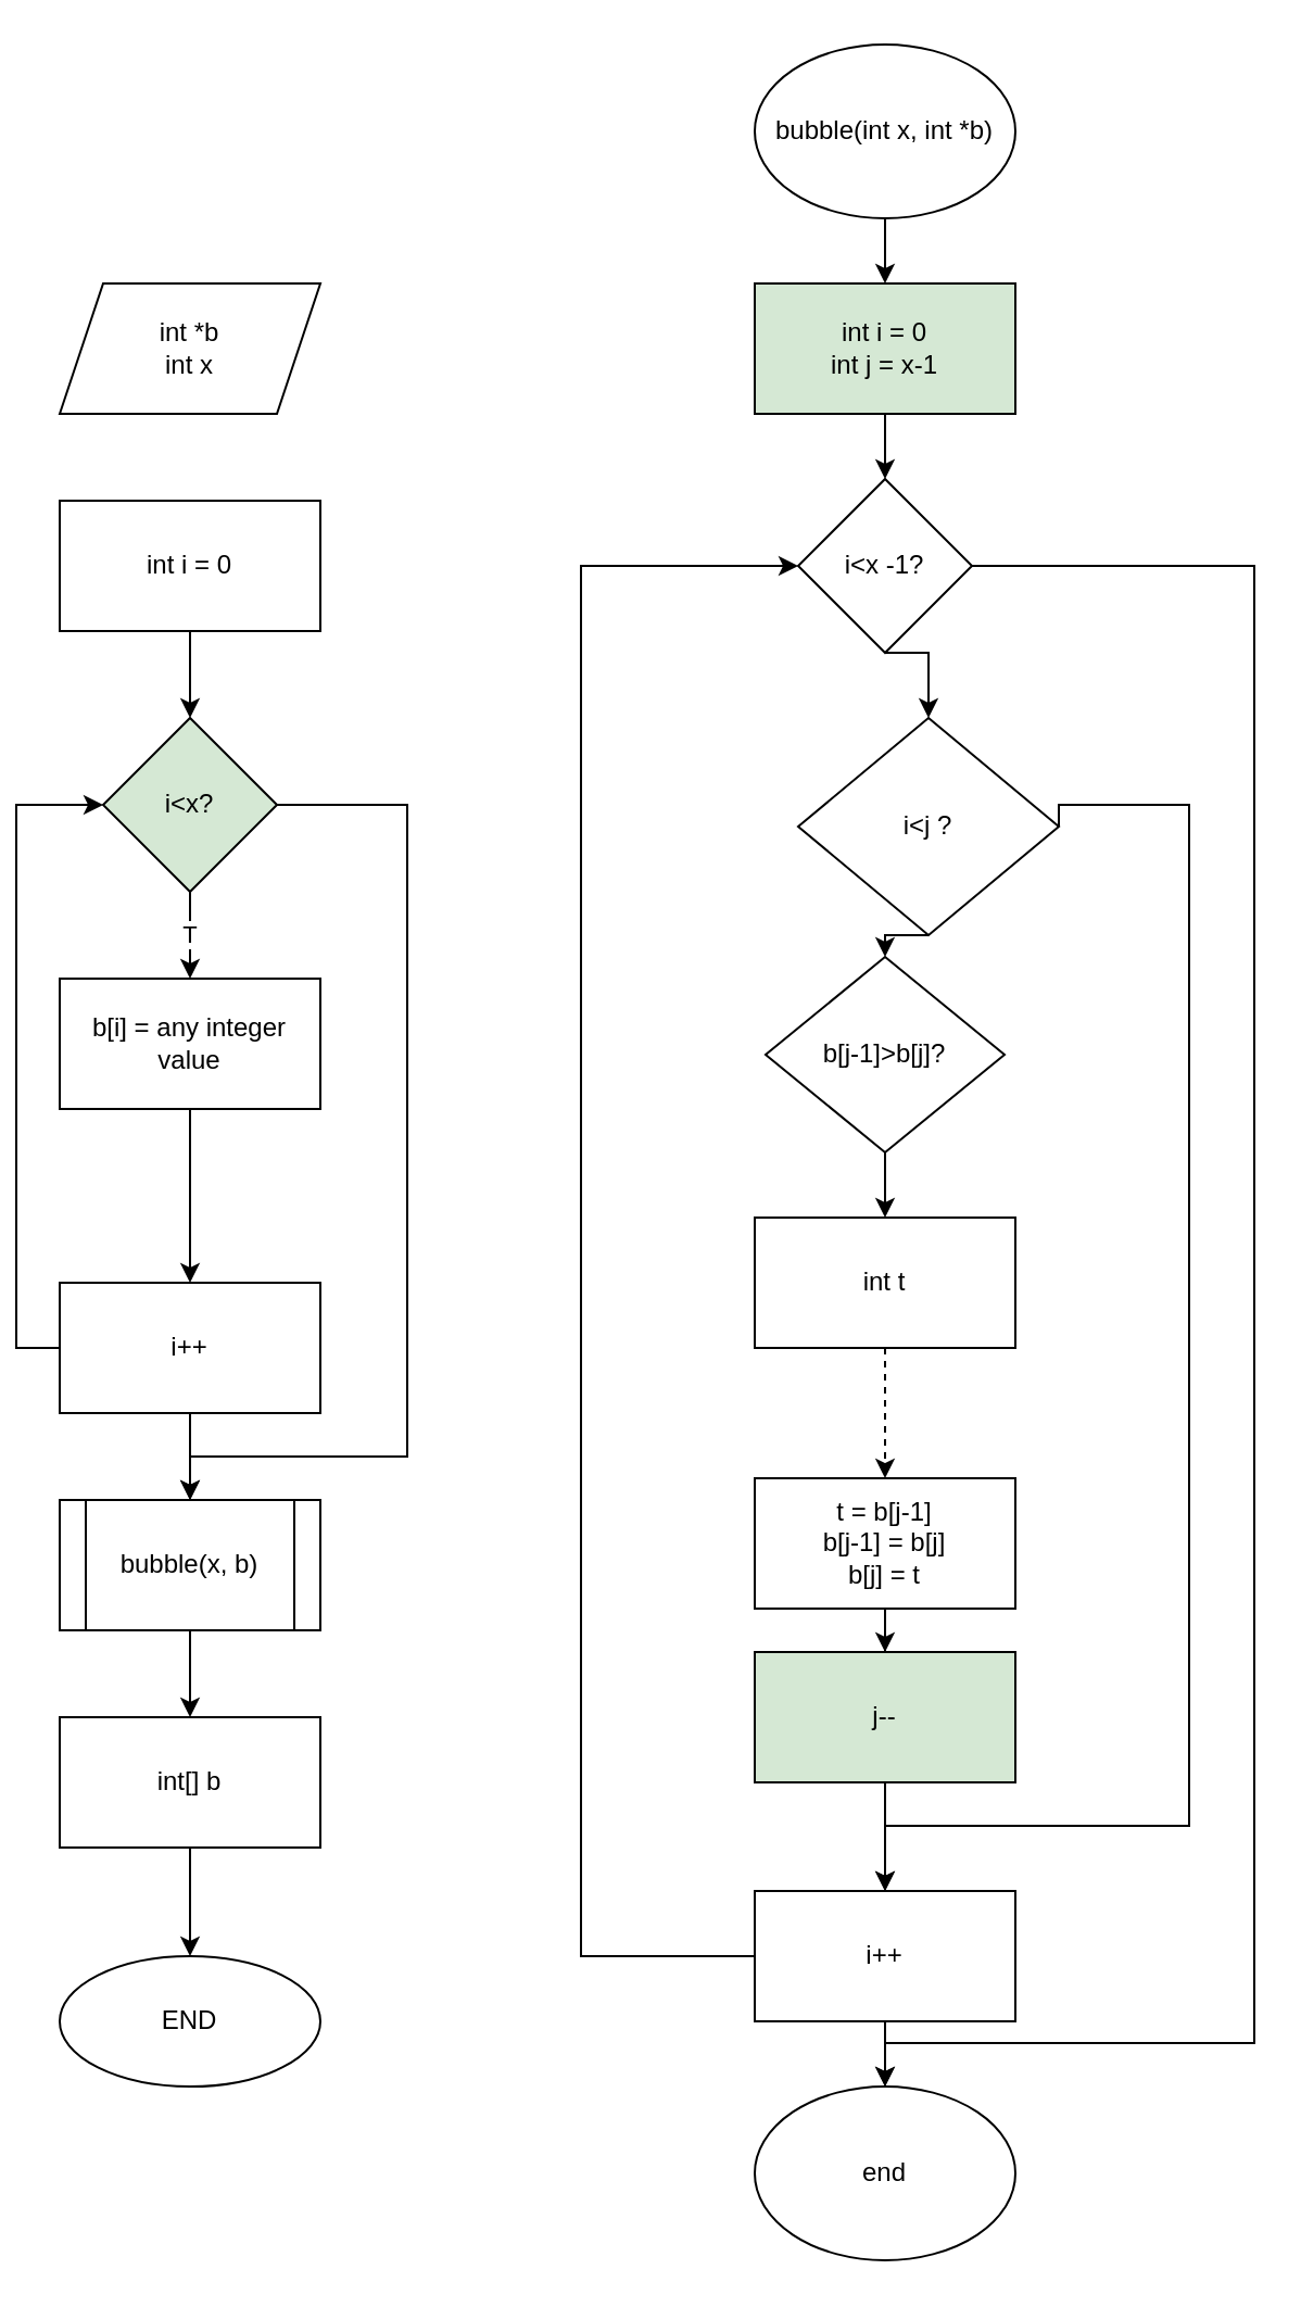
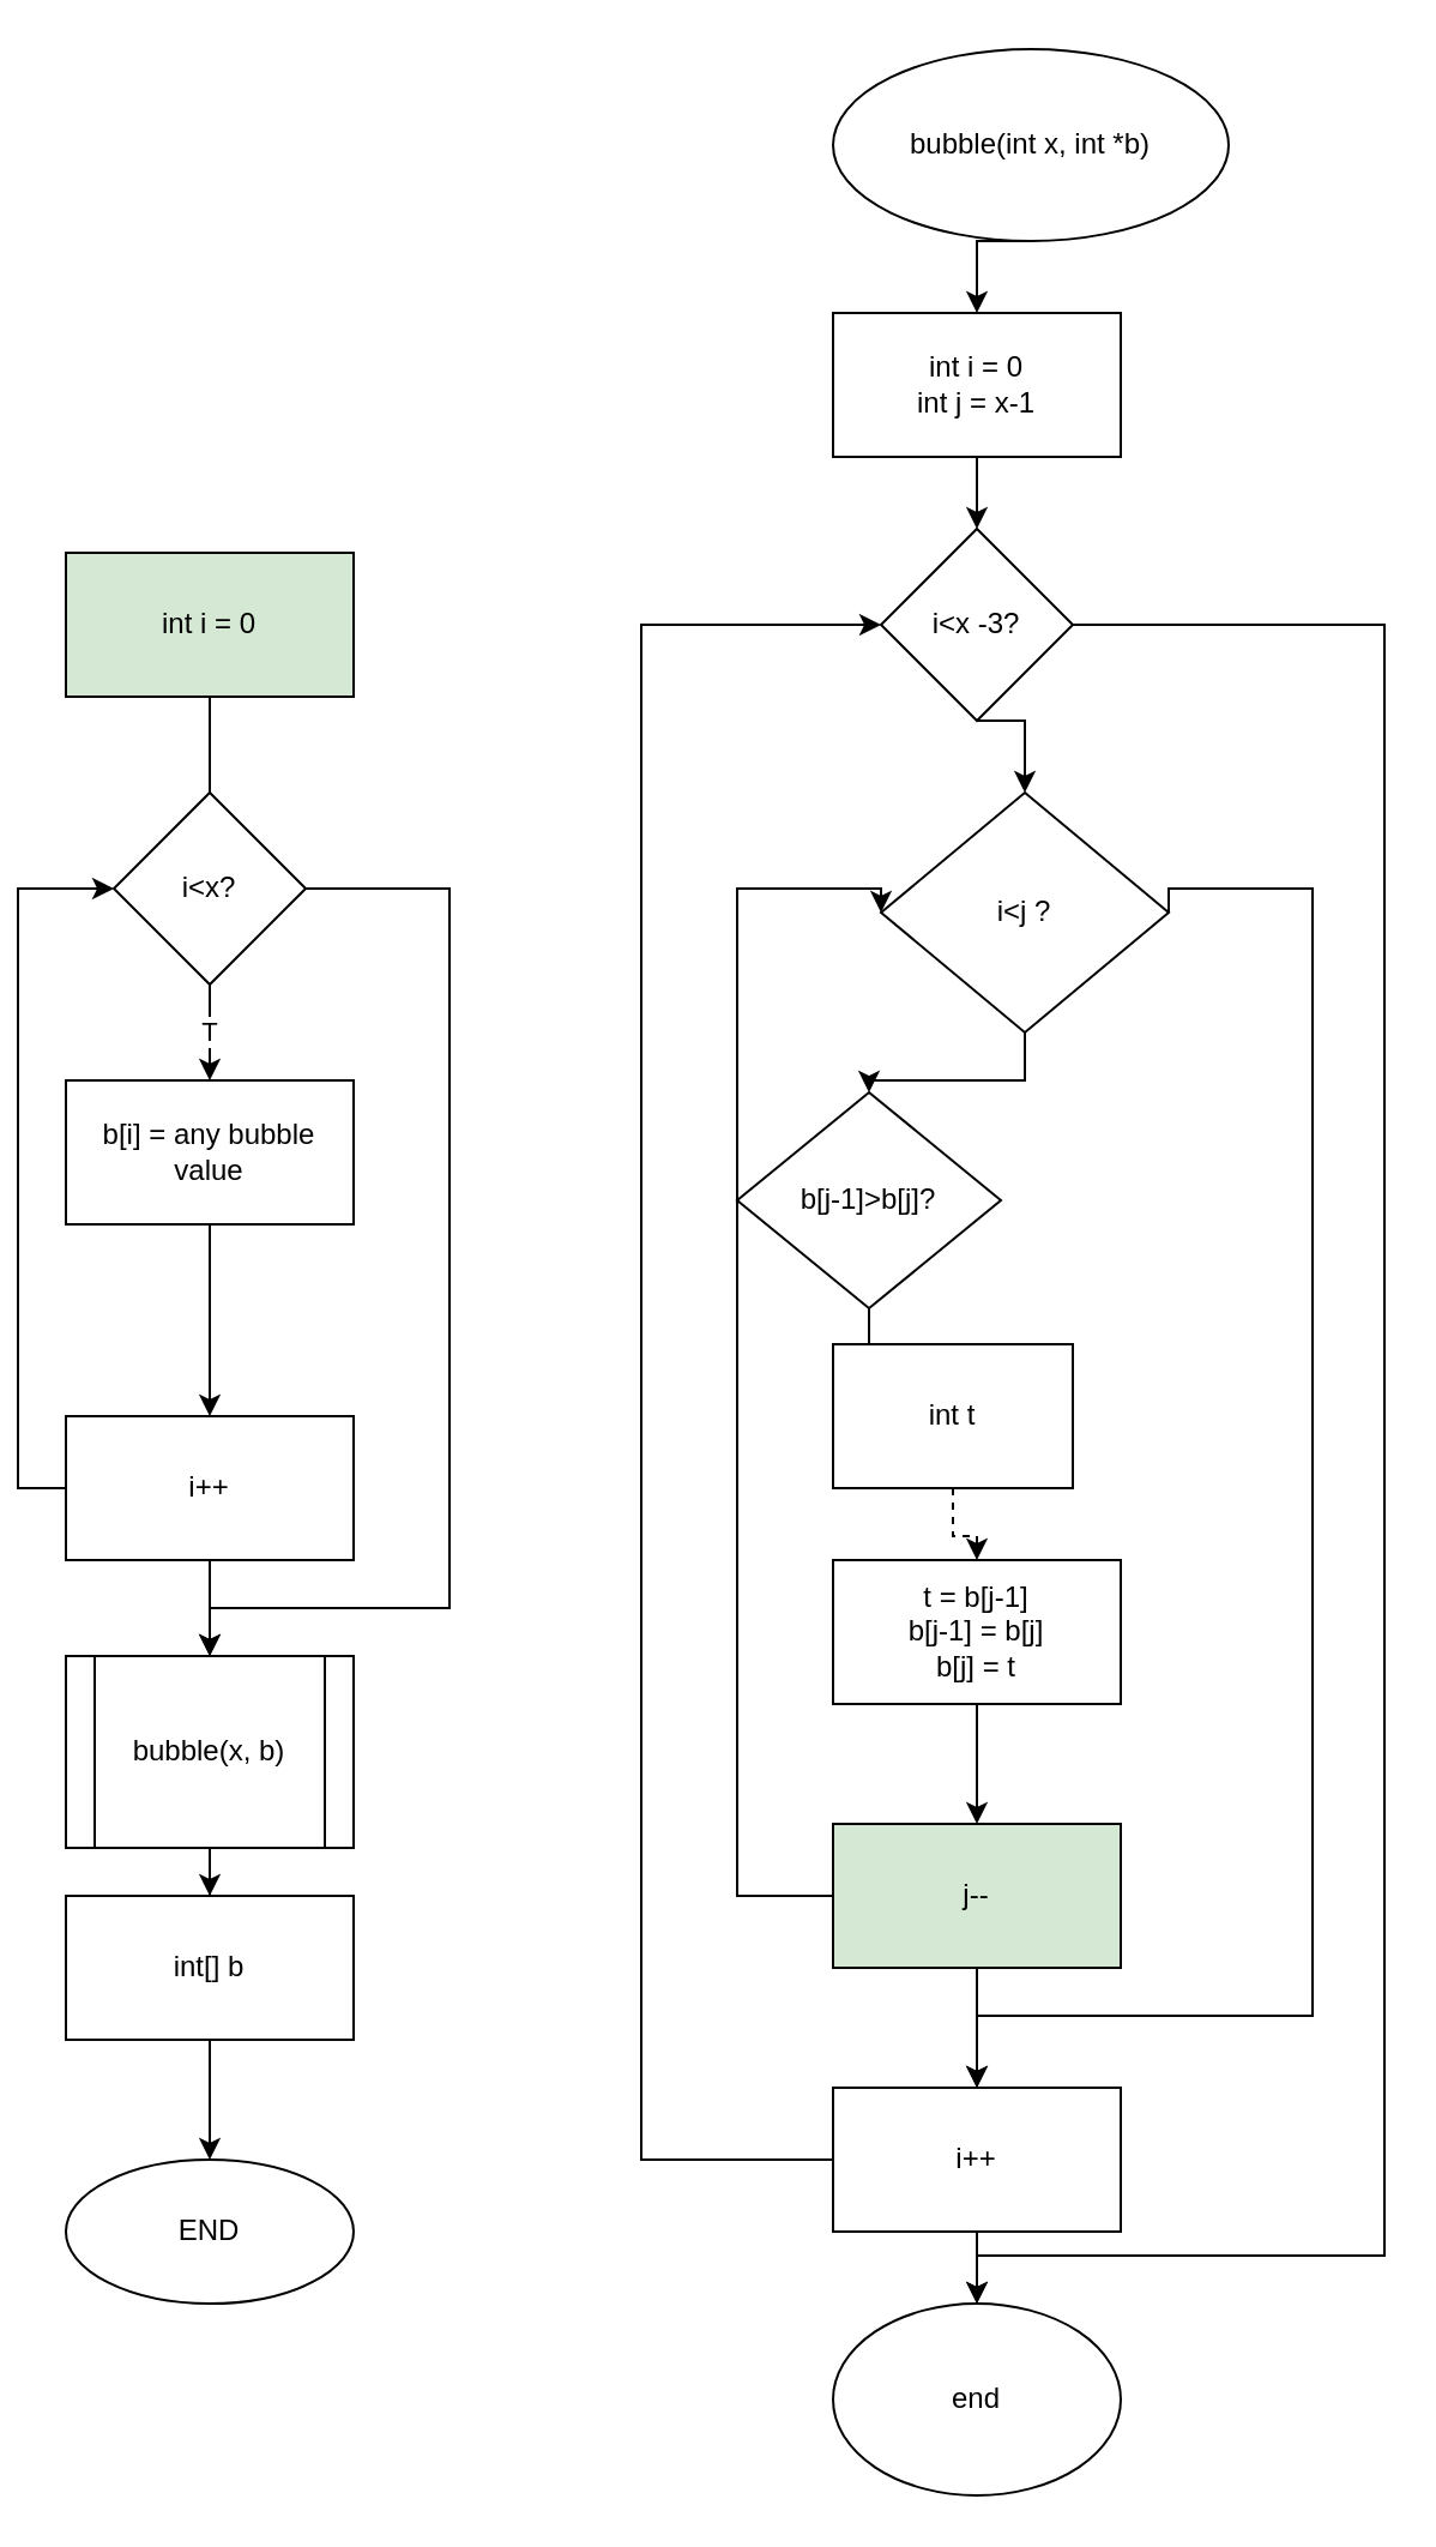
- <mxCell id="19" value="bubble(int x, int *b)" style="ellipse;whiteSpace=wrap;html=1;" vertex="1" parent="1"><mxGeometry x="340" y="20" width="120" height="80" as="geometry" /></mxCell>
+ <mxCell id="19" value="bubble(int x, int *b)" style="ellipse;whiteSpace=wrap;html=1;" vertex="1" parent="1"><mxGeometry x="340" y="20" width="165" height="80" as="geometry" /></mxCell>
- <mxCell id="2" value="int *b&lt;br&gt;int x" style="shape=parallelogram;perimeter=parallelogramPerimeter;whiteSpace=wrap;html=1;fixedSize=1;" vertex="1" parent="1"><mxGeometry x="20" y="130" width="120" height="60" as="geometry" /></mxCell>
- <mxCell id="21" value="int i = 0&lt;br&gt;int j = x-1" style="rounded=0;whiteSpace=wrap;html=1;fillColor=#d5e8d4;" vertex="1" parent="1"><mxGeometry x="340" y="130" width="120" height="60" as="geometry" /></mxCell>
+ <mxCell id="21" value="int i = 0&lt;br&gt;int j = x-1" style="rounded=0;whiteSpace=wrap;html=1;" vertex="1" parent="1"><mxGeometry x="340" y="130" width="120" height="60" as="geometry" /></mxCell>
- <mxCell id="4" value="int i = 0" style="whiteSpace=wrap;html=1;" vertex="1" parent="1"><mxGeometry x="20" y="230" width="120" height="60" as="geometry" /></mxCell>
+ <mxCell id="4" value="int i = 0" style="whiteSpace=wrap;html=1;fillColor=#d5e8d4;" vertex="1" parent="1"><mxGeometry x="20" y="230" width="120" height="60" as="geometry" /></mxCell>
- <mxCell id="24" value="i&amp;lt;x -1?" style="rhombus;whiteSpace=wrap;html=1;" vertex="1" parent="1"><mxGeometry x="360" y="220" width="80" height="80" as="geometry" /></mxCell>
+ <mxCell id="24" value="i&amp;lt;x -3?" style="rhombus;whiteSpace=wrap;html=1;" vertex="1" parent="1"><mxGeometry x="360" y="220" width="80" height="80" as="geometry" /></mxCell>
- <mxCell id="3" value="" style="edgeStyle=orthogonalEdgeStyle;rounded=0;orthogonalLoop=1;jettySize=auto;html=1;" edge="1" parent="1" source="4" target="7"><mxGeometry relative="1" as="geometry" /></mxCell>
+ <mxCell id="3" value="" style="edgeStyle=orthogonalEdgeStyle;rounded=0;orthogonalLoop=1;jettySize=auto;html=1;endArrow=none;" edge="1" parent="1" source="4" target="7"><mxGeometry relative="1" as="geometry" /></mxCell>
- <mxCell id="7" value="i&amp;lt;x?" style="rhombus;whiteSpace=wrap;html=1;fillColor=#d5e8d4;" vertex="1" parent="1"><mxGeometry x="40" y="330" width="80" height="80" as="geometry" /></mxCell>
+ <mxCell id="7" value="i&amp;lt;x?" style="rhombus;whiteSpace=wrap;html=1;" vertex="1" parent="1"><mxGeometry x="40" y="330" width="80" height="80" as="geometry" /></mxCell>
- <mxCell id="9" value="b[i] = any integer value" style="whiteSpace=wrap;html=1;" vertex="1" parent="1"><mxGeometry x="20" y="450" width="120" height="60" as="geometry" /></mxCell>
+ <mxCell id="9" value="b[i] = any bubble value" style="whiteSpace=wrap;html=1;" vertex="1" parent="1"><mxGeometry x="20" y="450" width="120" height="60" as="geometry" /></mxCell>
- <mxCell id="29" value="b[j-1]&amp;gt;b[j]?" style="rhombus;whiteSpace=wrap;html=1;" vertex="1" parent="1"><mxGeometry x="345" y="440" width="110" height="90" as="geometry" /></mxCell>
+ <mxCell id="29" value="b[j-1]&amp;gt;b[j]?" style="rhombus;whiteSpace=wrap;html=1;" vertex="1" parent="1"><mxGeometry x="300" y="455" width="110" height="90" as="geometry" /></mxCell>
+ <mxCell id="35" style="edgeStyle=orthogonalEdgeStyle;rounded=0;orthogonalLoop=1;jettySize=auto;html=1;exitX=0;exitY=0.5;exitDx=0;exitDy=0;entryX=0;entryY=0.5;entryDx=0;entryDy=0;" edge="1" parent="1" source="36" target="27"><mxGeometry relative="1" as="geometry"><Array as="points"><mxPoint x="300" y="790" /><mxPoint x="300" y="370" /></Array></mxGeometry></mxCell>
- <mxCell id="31" value="int t" style="whiteSpace=wrap;html=1;" vertex="1" parent="1"><mxGeometry x="340" y="560" width="120" height="60" as="geometry" /></mxCell>
+ <mxCell id="31" value="int t" style="whiteSpace=wrap;html=1;" vertex="1" parent="1"><mxGeometry x="340" y="560" width="100" height="60" as="geometry" /></mxCell>
- <mxCell id="33" value="&lt;span style=&quot;&quot;&gt;t = b[j-1]&lt;/span&gt;&lt;br style=&quot;&quot;&gt;&lt;span style=&quot;&quot;&gt;b[j-1] = b[j]&lt;/span&gt;&lt;br style=&quot;&quot;&gt;&lt;span style=&quot;&quot;&gt;b[j] = t&lt;/span&gt;" style="whiteSpace=wrap;html=1;" vertex="1" parent="1"><mxGeometry x="340" y="680" width="120" height="60" as="geometry" /></mxCell>
+ <mxCell id="33" value="&lt;span style=&quot;&quot;&gt;t = b[j-1]&lt;/span&gt;&lt;br style=&quot;&quot;&gt;&lt;span style=&quot;&quot;&gt;b[j-1] = b[j]&lt;/span&gt;&lt;br style=&quot;&quot;&gt;&lt;span style=&quot;&quot;&gt;b[j] = t&lt;/span&gt;" style="whiteSpace=wrap;html=1;" vertex="1" parent="1"><mxGeometry x="340" y="650" width="120" height="60" as="geometry" /></mxCell>
- <mxCell id="11" value="bubble(x, b)" style="shape=process;whiteSpace=wrap;html=1;backgroundOutline=1;" vertex="1" parent="1"><mxGeometry x="20" y="690" width="120" height="60" as="geometry" /></mxCell>
+ <mxCell id="11" value="bubble(x, b)" style="shape=process;whiteSpace=wrap;html=1;backgroundOutline=1;" vertex="1" parent="1"><mxGeometry x="20" y="690" width="120" height="80" as="geometry" /></mxCell>
